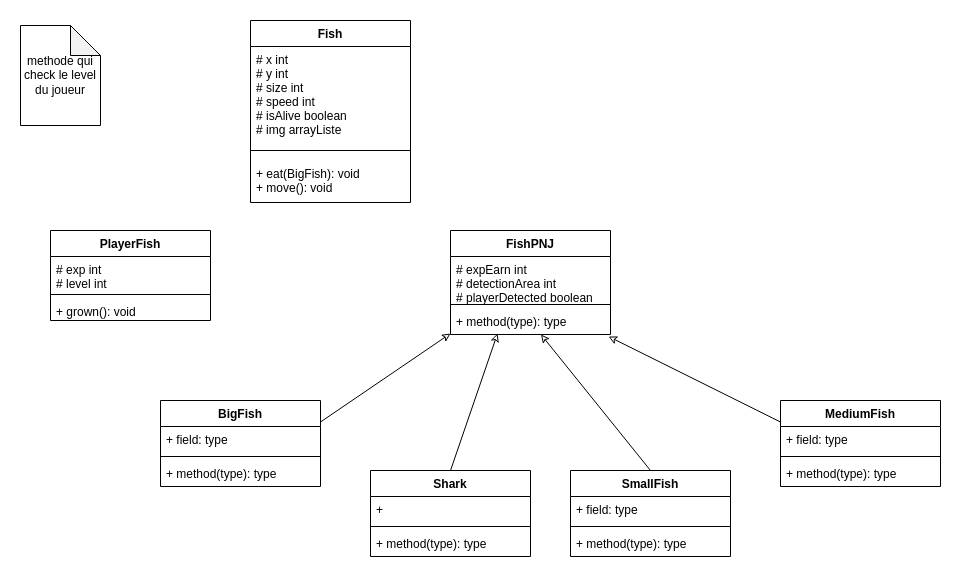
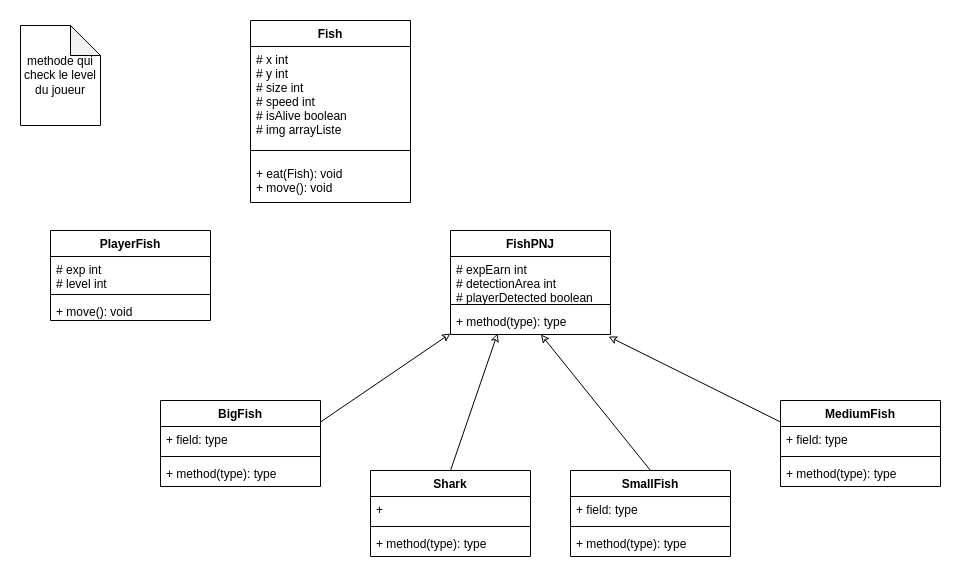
- <mxCell id="5" value="+ eat(BigFish): void &#10;+ move(): void" style="text;strokeColor=none;fillColor=none;align=left;verticalAlign=top;spacingLeft=4;spacingRight=4;overflow=hidden;rotatable=0;points=[[0,0.5],[1,0.5]];portConstraint=eastwest;" vertex="1" parent="2"><mxGeometry y="140" width="160" height="42" as="geometry" /></mxCell>
+ <mxCell id="5" value="+ eat(Fish): void &#10;+ move(): void" style="text;strokeColor=none;fillColor=none;align=left;verticalAlign=top;spacingLeft=4;spacingRight=4;overflow=hidden;rotatable=0;points=[[0,0.5],[1,0.5]];portConstraint=eastwest;" vertex="1" parent="2"><mxGeometry y="140" width="160" height="42" as="geometry" /></mxCell>
- <mxCell id="9" value="+ grown(): void" style="text;strokeColor=none;fillColor=none;align=left;verticalAlign=top;spacingLeft=4;spacingRight=4;overflow=hidden;rotatable=0;points=[[0,0.5],[1,0.5]];portConstraint=eastwest;" vertex="1" parent="6"><mxGeometry y="68" width="160" height="22" as="geometry" /></mxCell>
+ <mxCell id="9" value="+ move(): void" style="text;strokeColor=none;fillColor=none;align=left;verticalAlign=top;spacingLeft=4;spacingRight=4;overflow=hidden;rotatable=0;points=[[0,0.5],[1,0.5]];portConstraint=eastwest;" vertex="1" parent="6"><mxGeometry y="68" width="160" height="22" as="geometry" /></mxCell>
